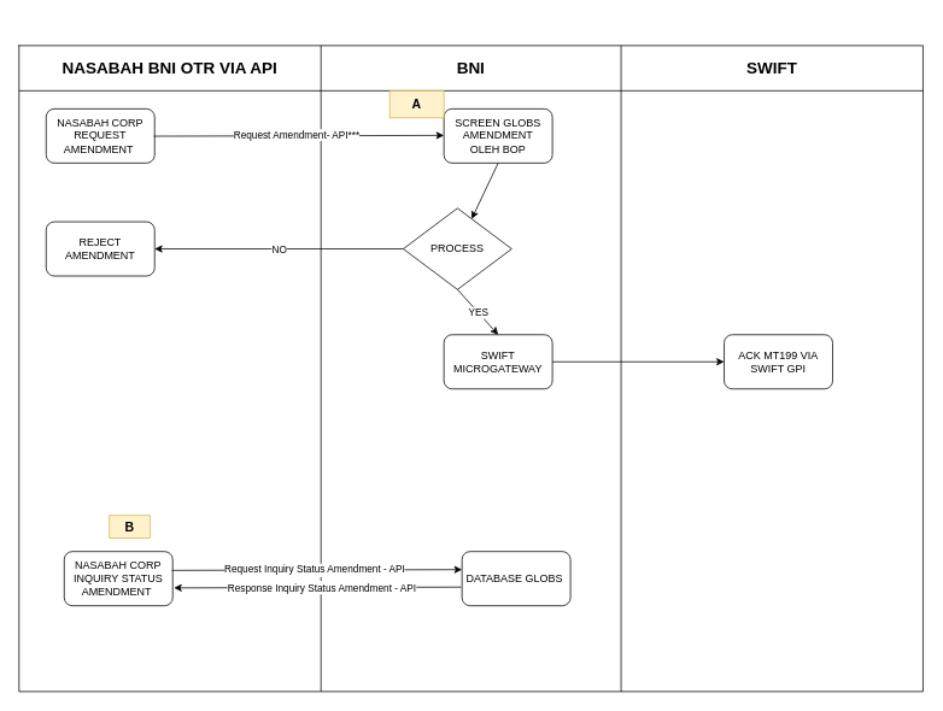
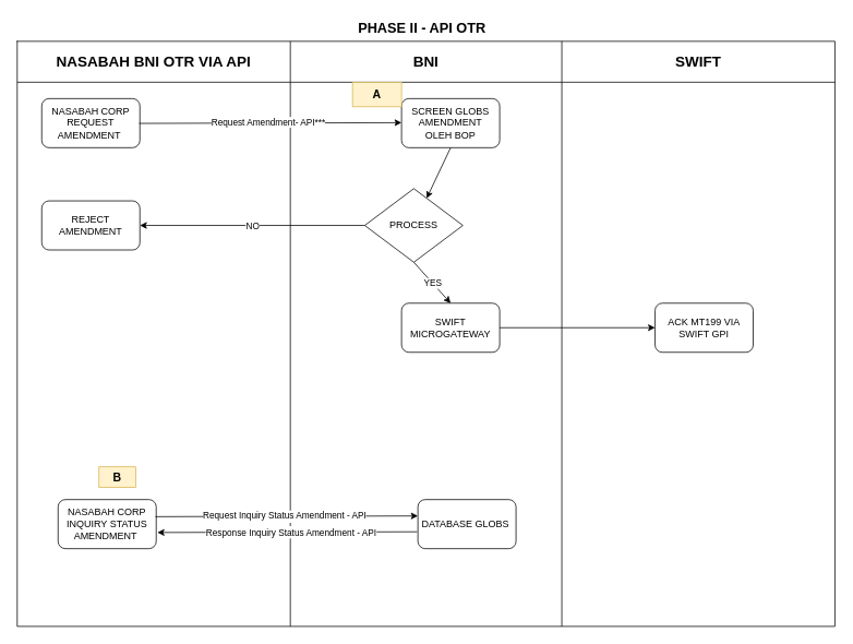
+ <mxCell id="11" value="&lt;font style=&quot;font-size: 17px;&quot;&gt;&lt;b&gt;PHASE II - API OTR&amp;nbsp;&amp;nbsp;&lt;/b&gt;&lt;/font&gt;" style="text;html=1;strokeColor=none;fillColor=none;align=center;verticalAlign=middle;whiteSpace=wrap;rounded=0;" parent="1" vertex="1"><mxGeometry x="30" width="980" height="30" as="geometry" y="20" /></mxCell>
